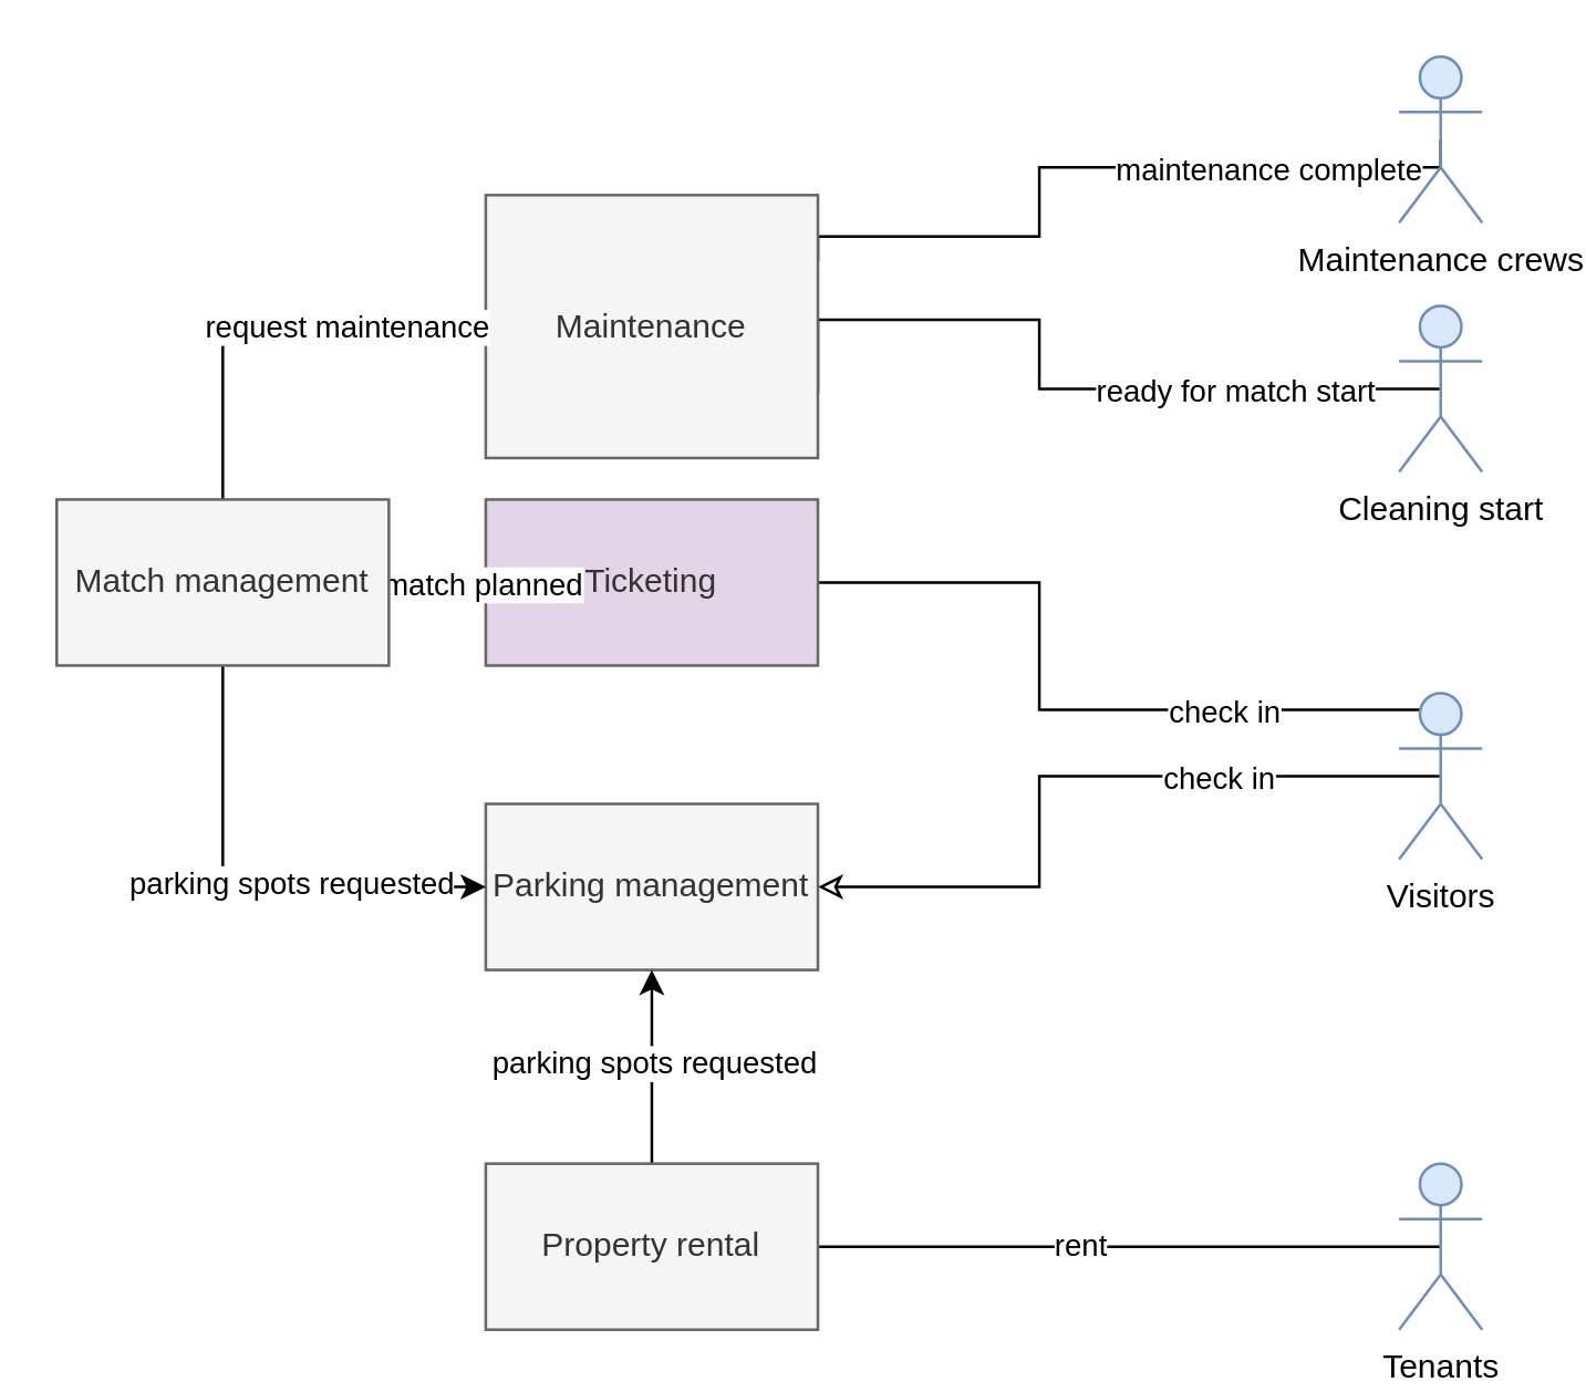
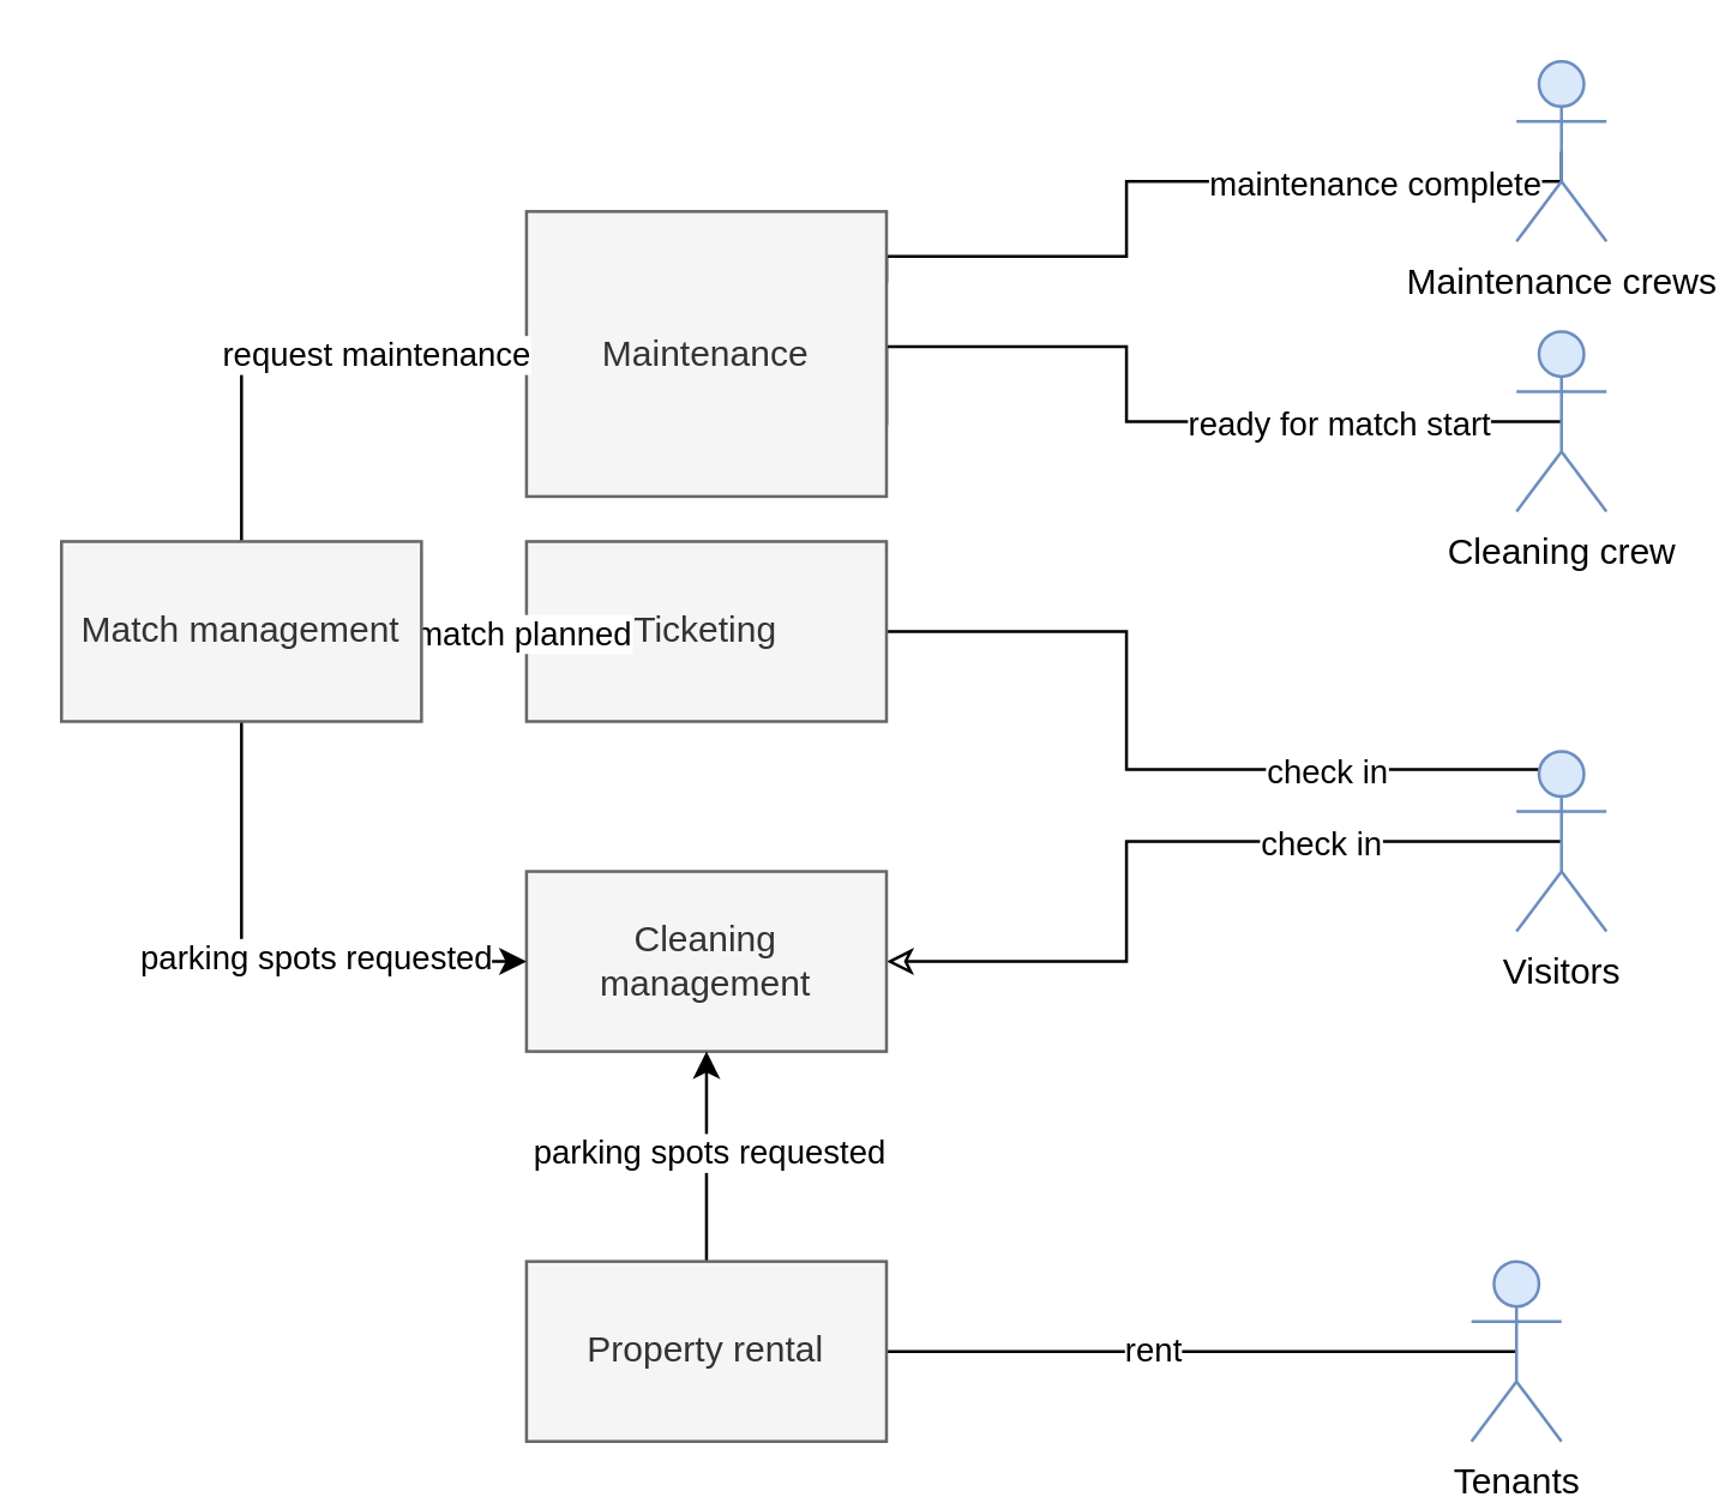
- <mxCell id="9" value="Cleaning start" style="shape=umlActor;verticalLabelPosition=bottom;verticalAlign=top;html=1;outlineConnect=0;fillColor=#dae8fc;strokeColor=#6c8ebf;" vertex="1" parent="1"><mxGeometry x="505" y="110" width="30" height="60" as="geometry" /></mxCell>
+ <mxCell id="9" value="Cleaning crew" style="shape=umlActor;verticalLabelPosition=bottom;verticalAlign=top;html=1;outlineConnect=0;fillColor=#dae8fc;strokeColor=#6c8ebf;" vertex="1" parent="1"><mxGeometry x="505" y="110" width="30" height="60" as="geometry" /></mxCell>
- <mxCell id="20" value="Ticketing" style="rounded=0;whiteSpace=wrap;html=1;fillColor=#e1d5e7;fontColor=#333333;strokeColor=#666666;" vertex="1" parent="1"><mxGeometry x="175" y="180" width="120" height="60" as="geometry" /></mxCell>
+ <mxCell id="20" value="Ticketing" style="rounded=0;whiteSpace=wrap;html=1;fillColor=#f5f5f5;fontColor=#333333;strokeColor=#666666;" vertex="1" parent="1"><mxGeometry x="175" y="180" width="120" height="60" as="geometry" /></mxCell>
- <mxCell id="16" value="Parking management" style="rounded=0;whiteSpace=wrap;html=1;fillColor=#f5f5f5;fontColor=#333333;strokeColor=#666666;" vertex="1" parent="1"><mxGeometry x="175" y="290" width="120" height="60" as="geometry" /></mxCell>
+ <mxCell id="16" value="Cleaning management" style="rounded=0;whiteSpace=wrap;html=1;fillColor=#f5f5f5;fontColor=#333333;strokeColor=#666666;" vertex="1" parent="1"><mxGeometry x="175" y="290" width="120" height="60" as="geometry" /></mxCell>
- <mxCell id="15" value="Tenants" style="shape=umlActor;verticalLabelPosition=bottom;verticalAlign=top;html=1;outlineConnect=0;fillColor=#dae8fc;strokeColor=#6c8ebf;" vertex="1" parent="1"><mxGeometry x="505" y="420" width="30" height="60" as="geometry" /></mxCell>
+ <mxCell id="15" value="Tenants" style="shape=umlActor;verticalLabelPosition=bottom;verticalAlign=top;html=1;outlineConnect=0;fillColor=#dae8fc;strokeColor=#6c8ebf;" vertex="1" parent="1"><mxGeometry x="490" y="420" width="30" height="60" as="geometry" /></mxCell>
